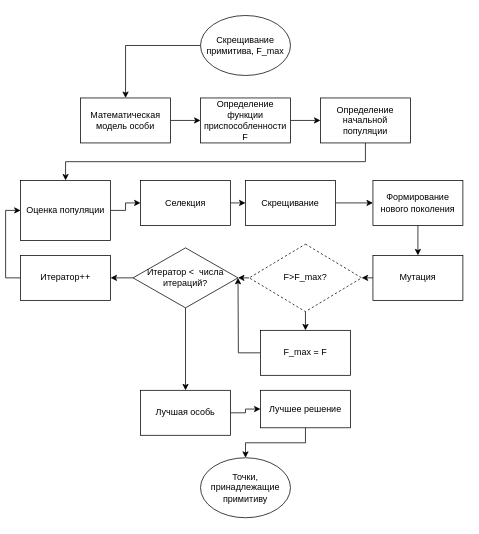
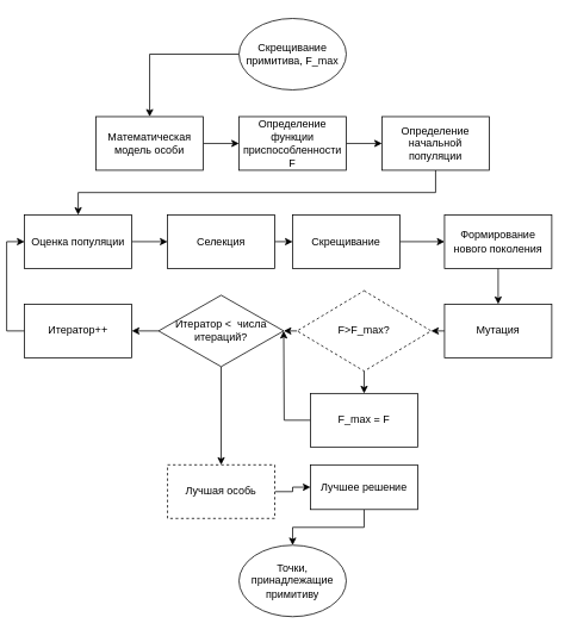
- <mxCell id="5" value="Оценка популяции" style="rounded=0;whiteSpace=wrap;html=1;" parent="1" vertex="1"><mxGeometry x="20" y="240" width="120" height="80" as="geometry" /></mxCell>
+ <mxCell id="5" value="Оценка популяции" style="rounded=0;whiteSpace=wrap;html=1;" parent="1" vertex="1"><mxGeometry x="20" y="240" width="120" height="60" as="geometry" /></mxCell>
- <mxCell id="22" value="Лучшая особь" style="rounded=0;whiteSpace=wrap;html=1;" parent="1" vertex="1"><mxGeometry x="180" y="520" width="120" height="60" as="geometry" /></mxCell>
+ <mxCell id="22" value="Лучшая особь" style="rounded=0;whiteSpace=wrap;html=1;dashed=1;" parent="1" vertex="1"><mxGeometry x="180" y="520" width="120" height="60" as="geometry" /></mxCell>
